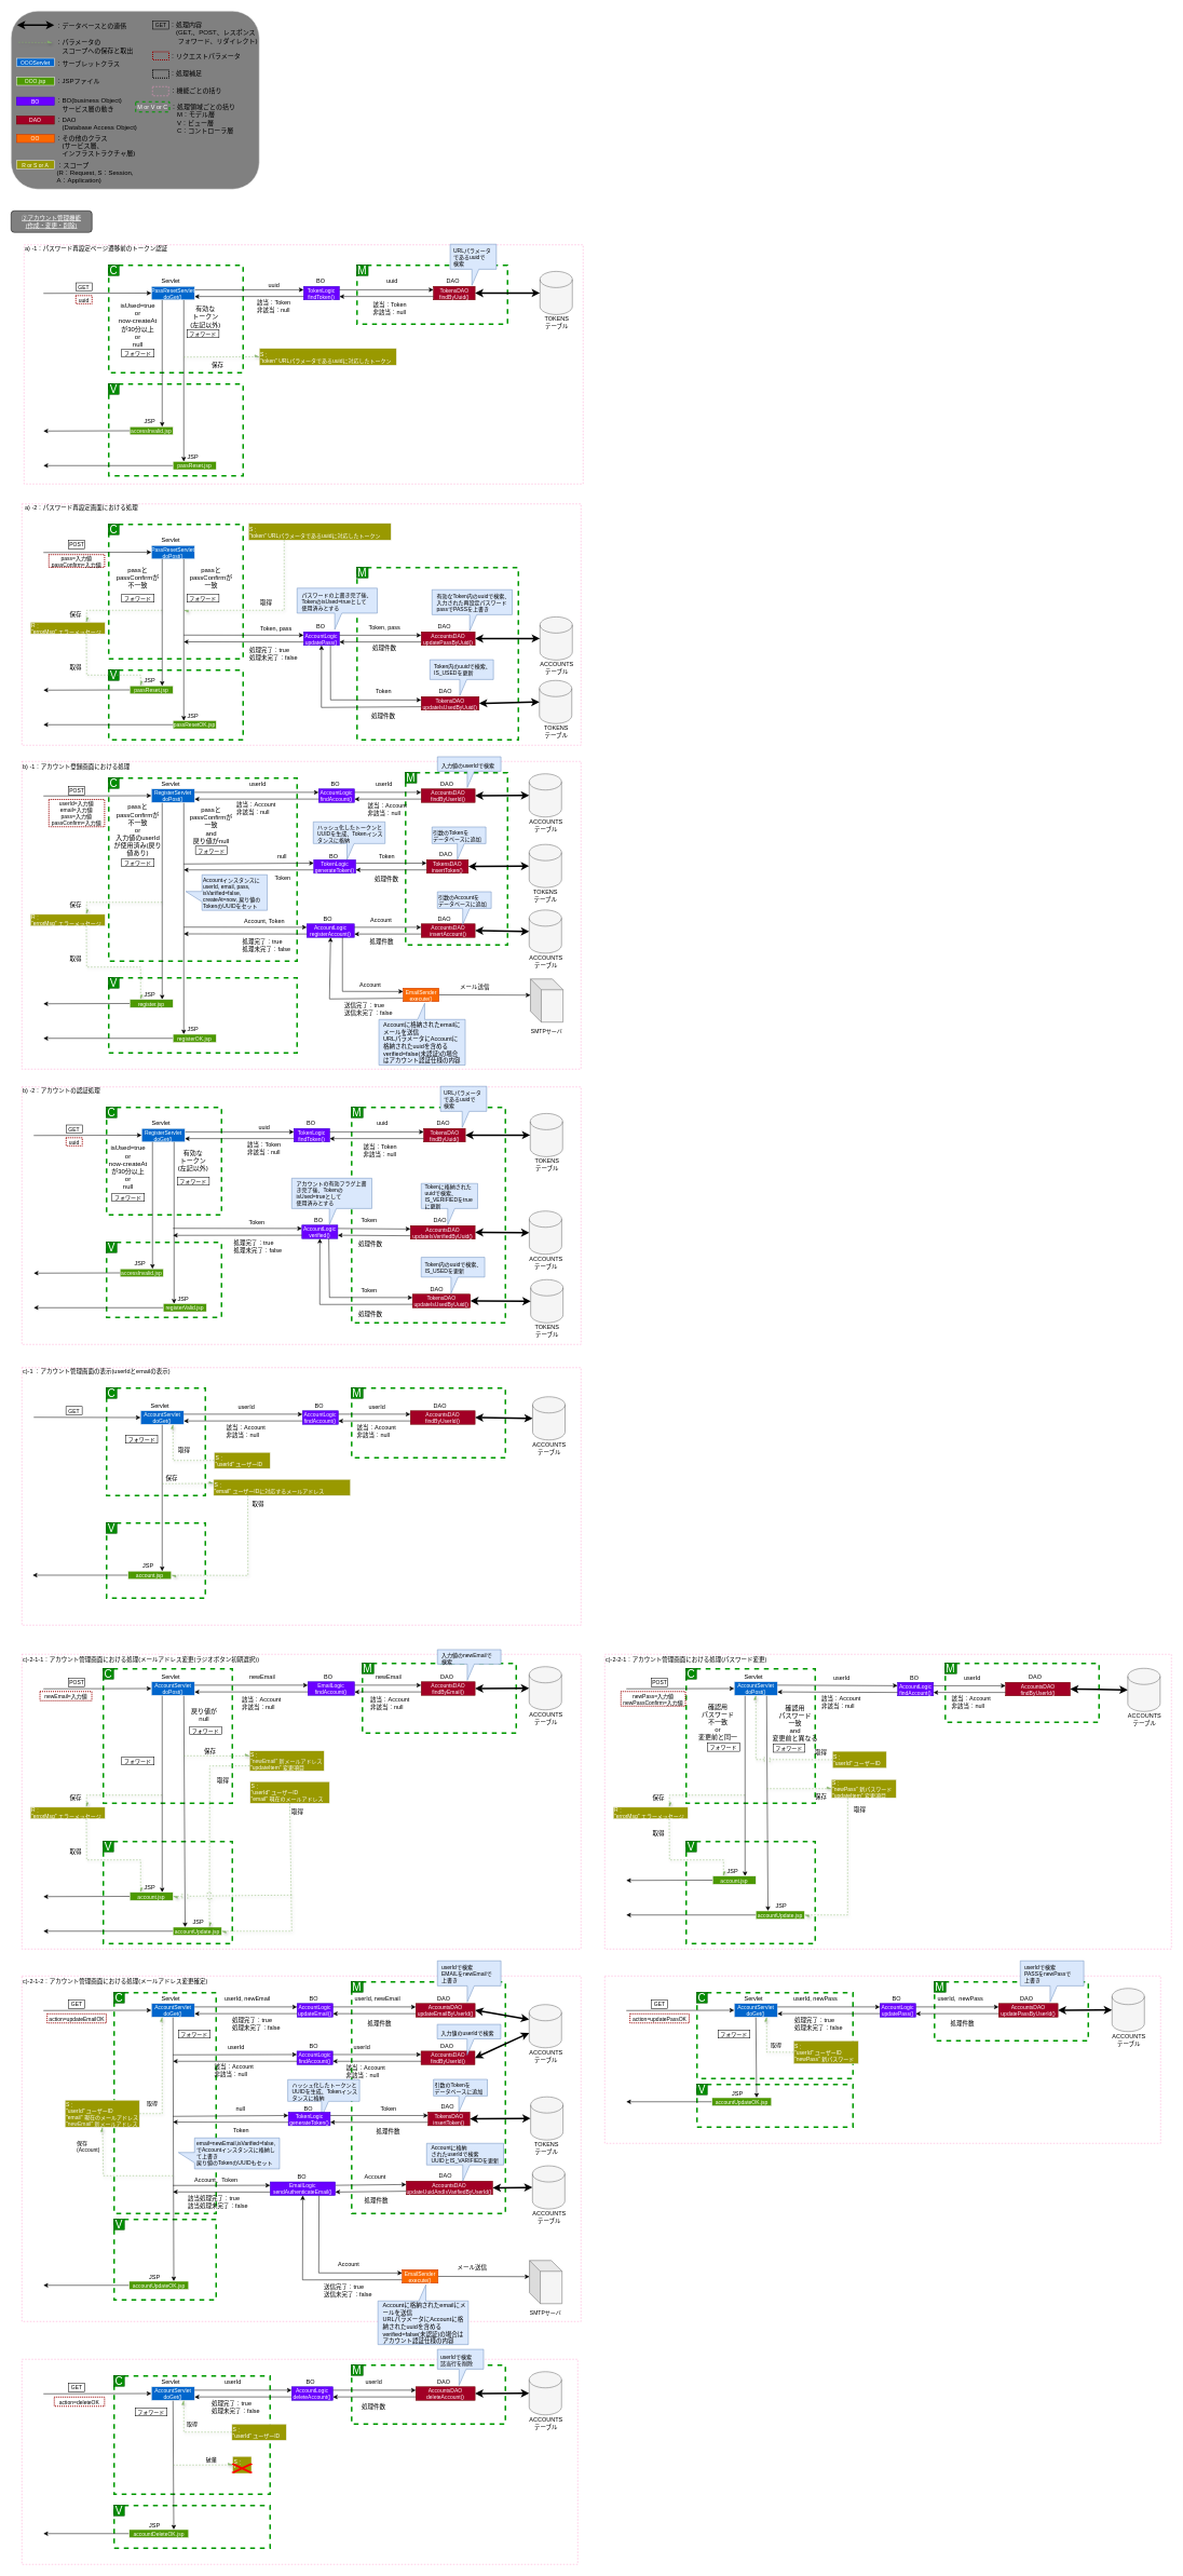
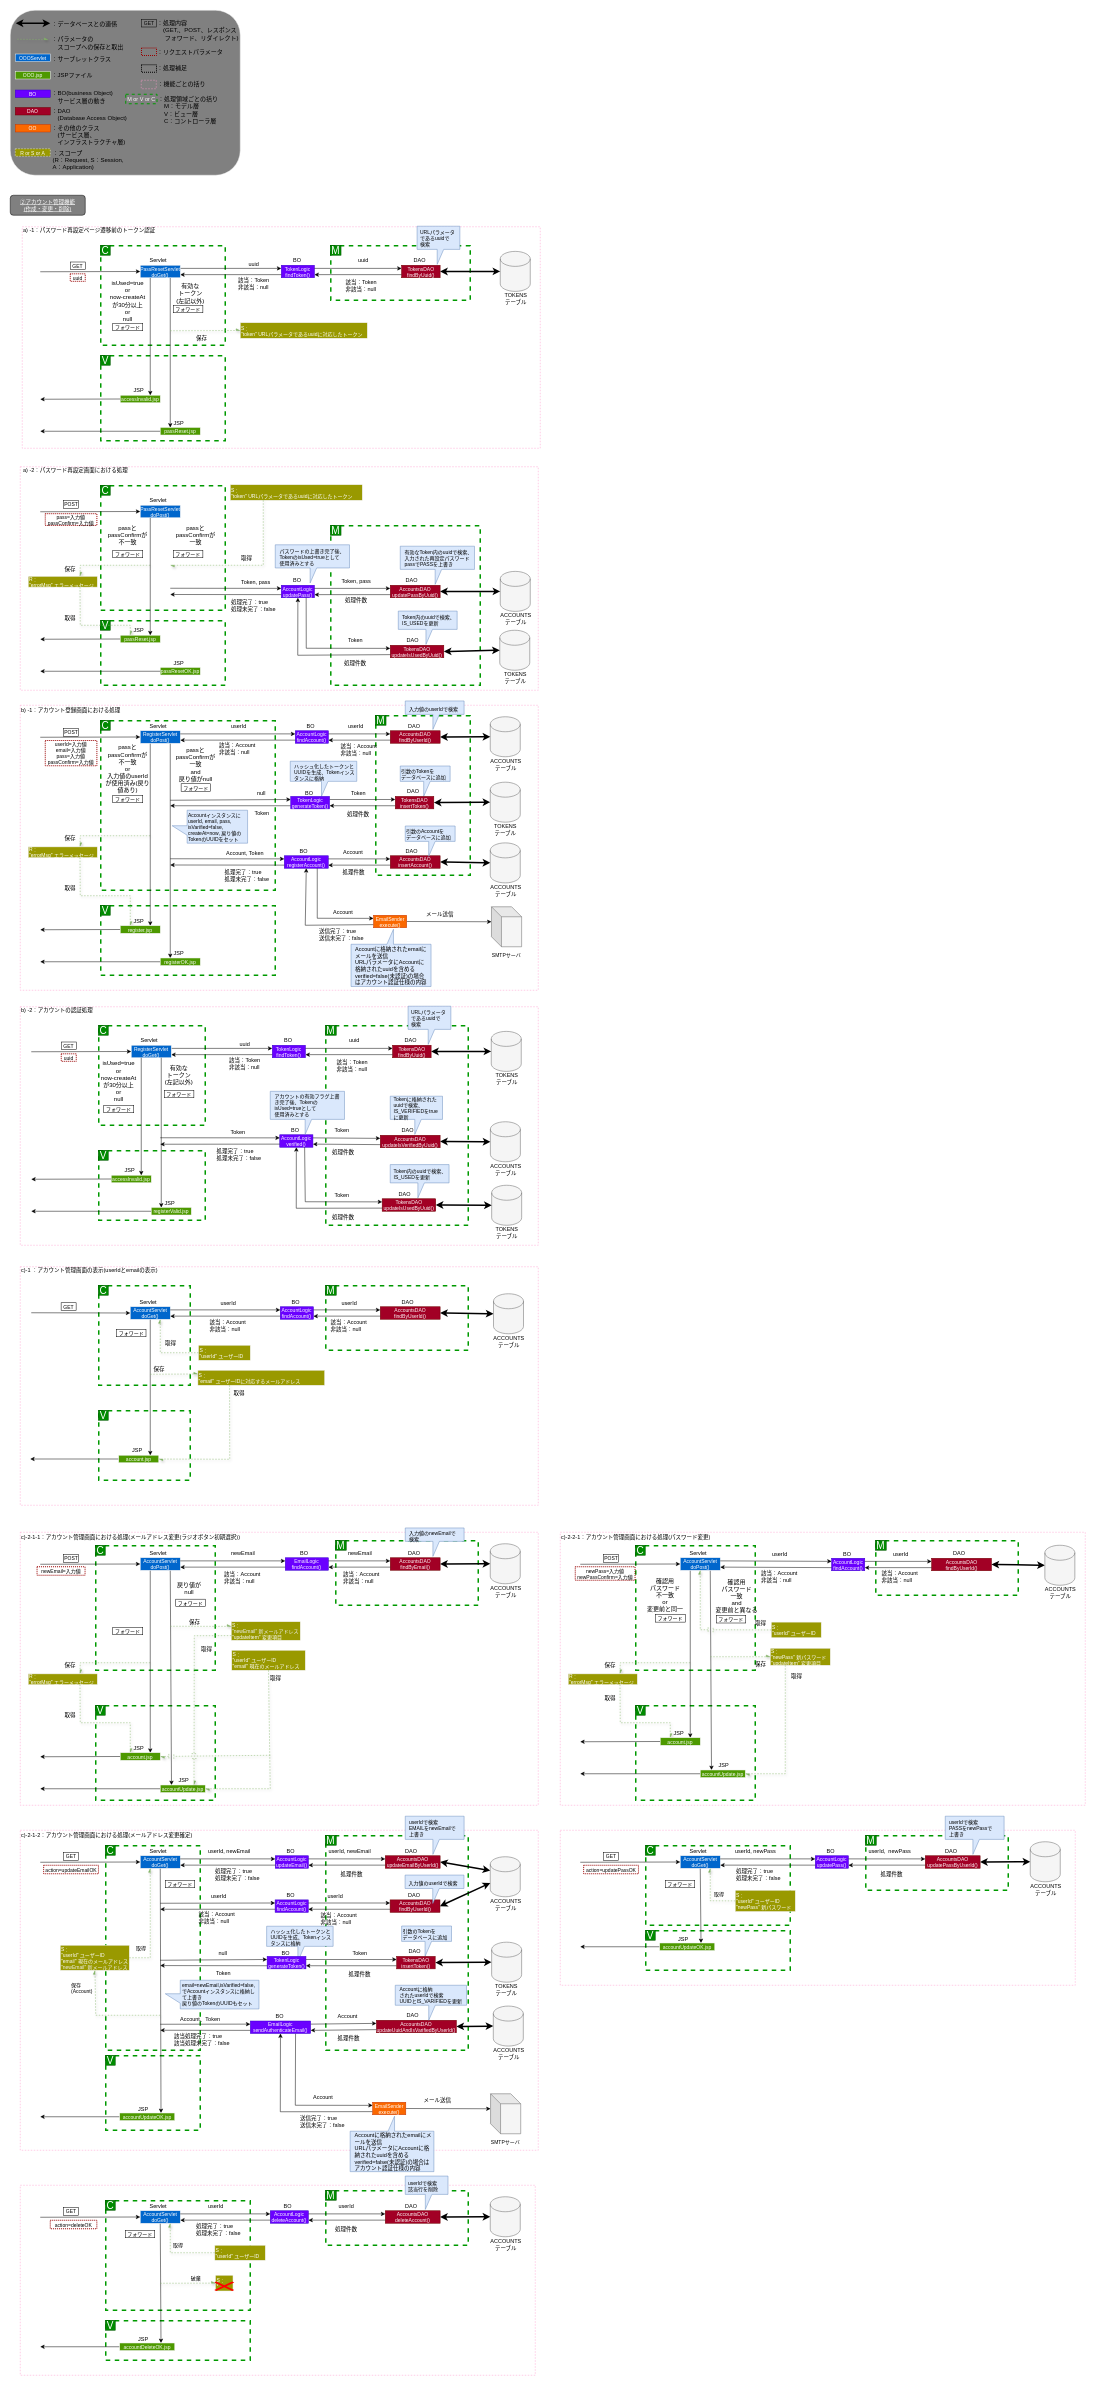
- <mxCell id="113" value="&lt;font color=&quot;#ffffff&quot;&gt;R or S or A&lt;/font&gt;" style="rounded=0;whiteSpace=wrap;html=1;labelBackgroundColor=none;fillStyle=auto;strokeColor=#F0F0F0;fontFamily=Helvetica;fontSize=10;fontColor=#007FFF;fillColor=#999900;container=0;" parent="105" vertex="1"><mxGeometry x="10" y="277" width="70" height="15" as="geometry" /></mxCell>
+ <mxCell id="113" value="&lt;font color=&quot;#ffffff&quot;&gt;R or S or A&lt;/font&gt;" style="rounded=0;whiteSpace=wrap;html=1;labelBackgroundColor=none;fillStyle=auto;strokeColor=#F0F0F0;fontFamily=Helvetica;fontSize=10;fontColor=#007FFF;fillColor=#999900;container=0;dashed=1;" parent="105" vertex="1"><mxGeometry x="10" y="277" width="70" height="15" as="geometry" /></mxCell>
- <mxCell id="200" style="edgeStyle=none;rounded=0;html=1;exitX=0.75;exitY=1;exitDx=0;exitDy=0;entryX=0.25;entryY=0;entryDx=0;entryDy=0;fontSize=11;fontColor=#000000;fillColor=none;" parent="103" source="217" target="227" edge="1"><mxGeometry relative="1" as="geometry"><Array as="points" /><mxPoint x="363.25" y="1272.5" as="targetPoint" /></mxGeometry></mxCell>
